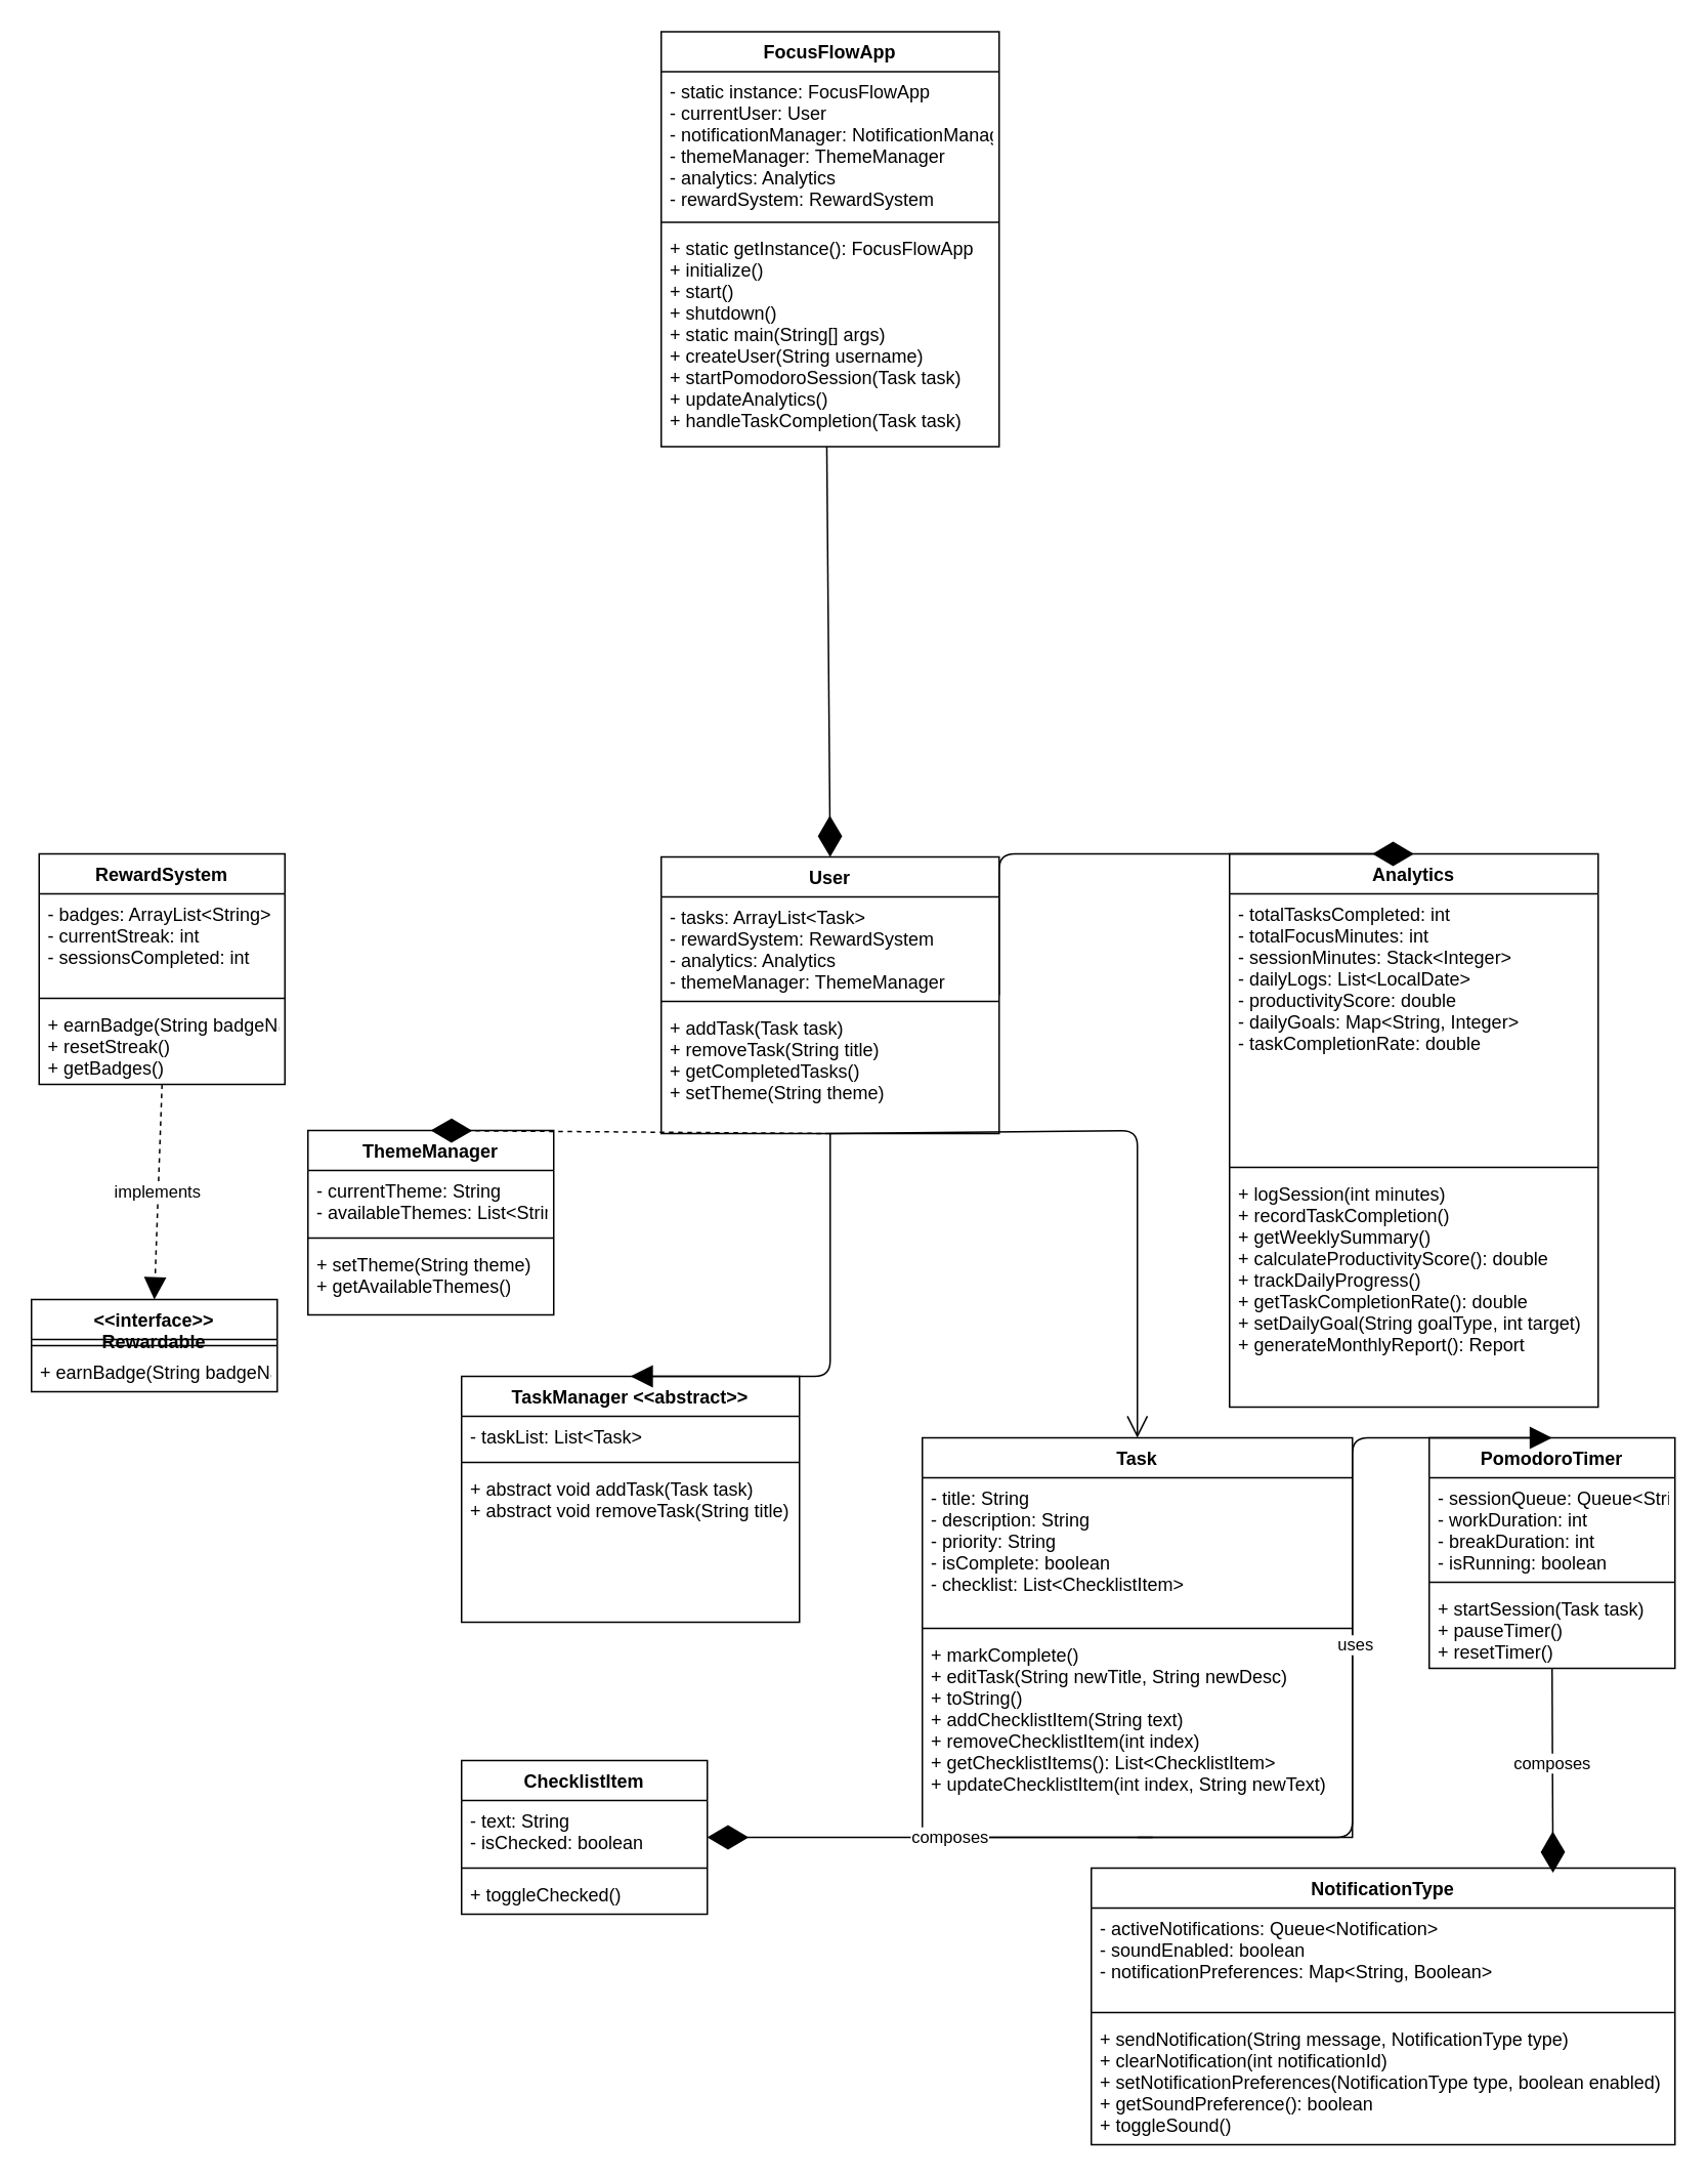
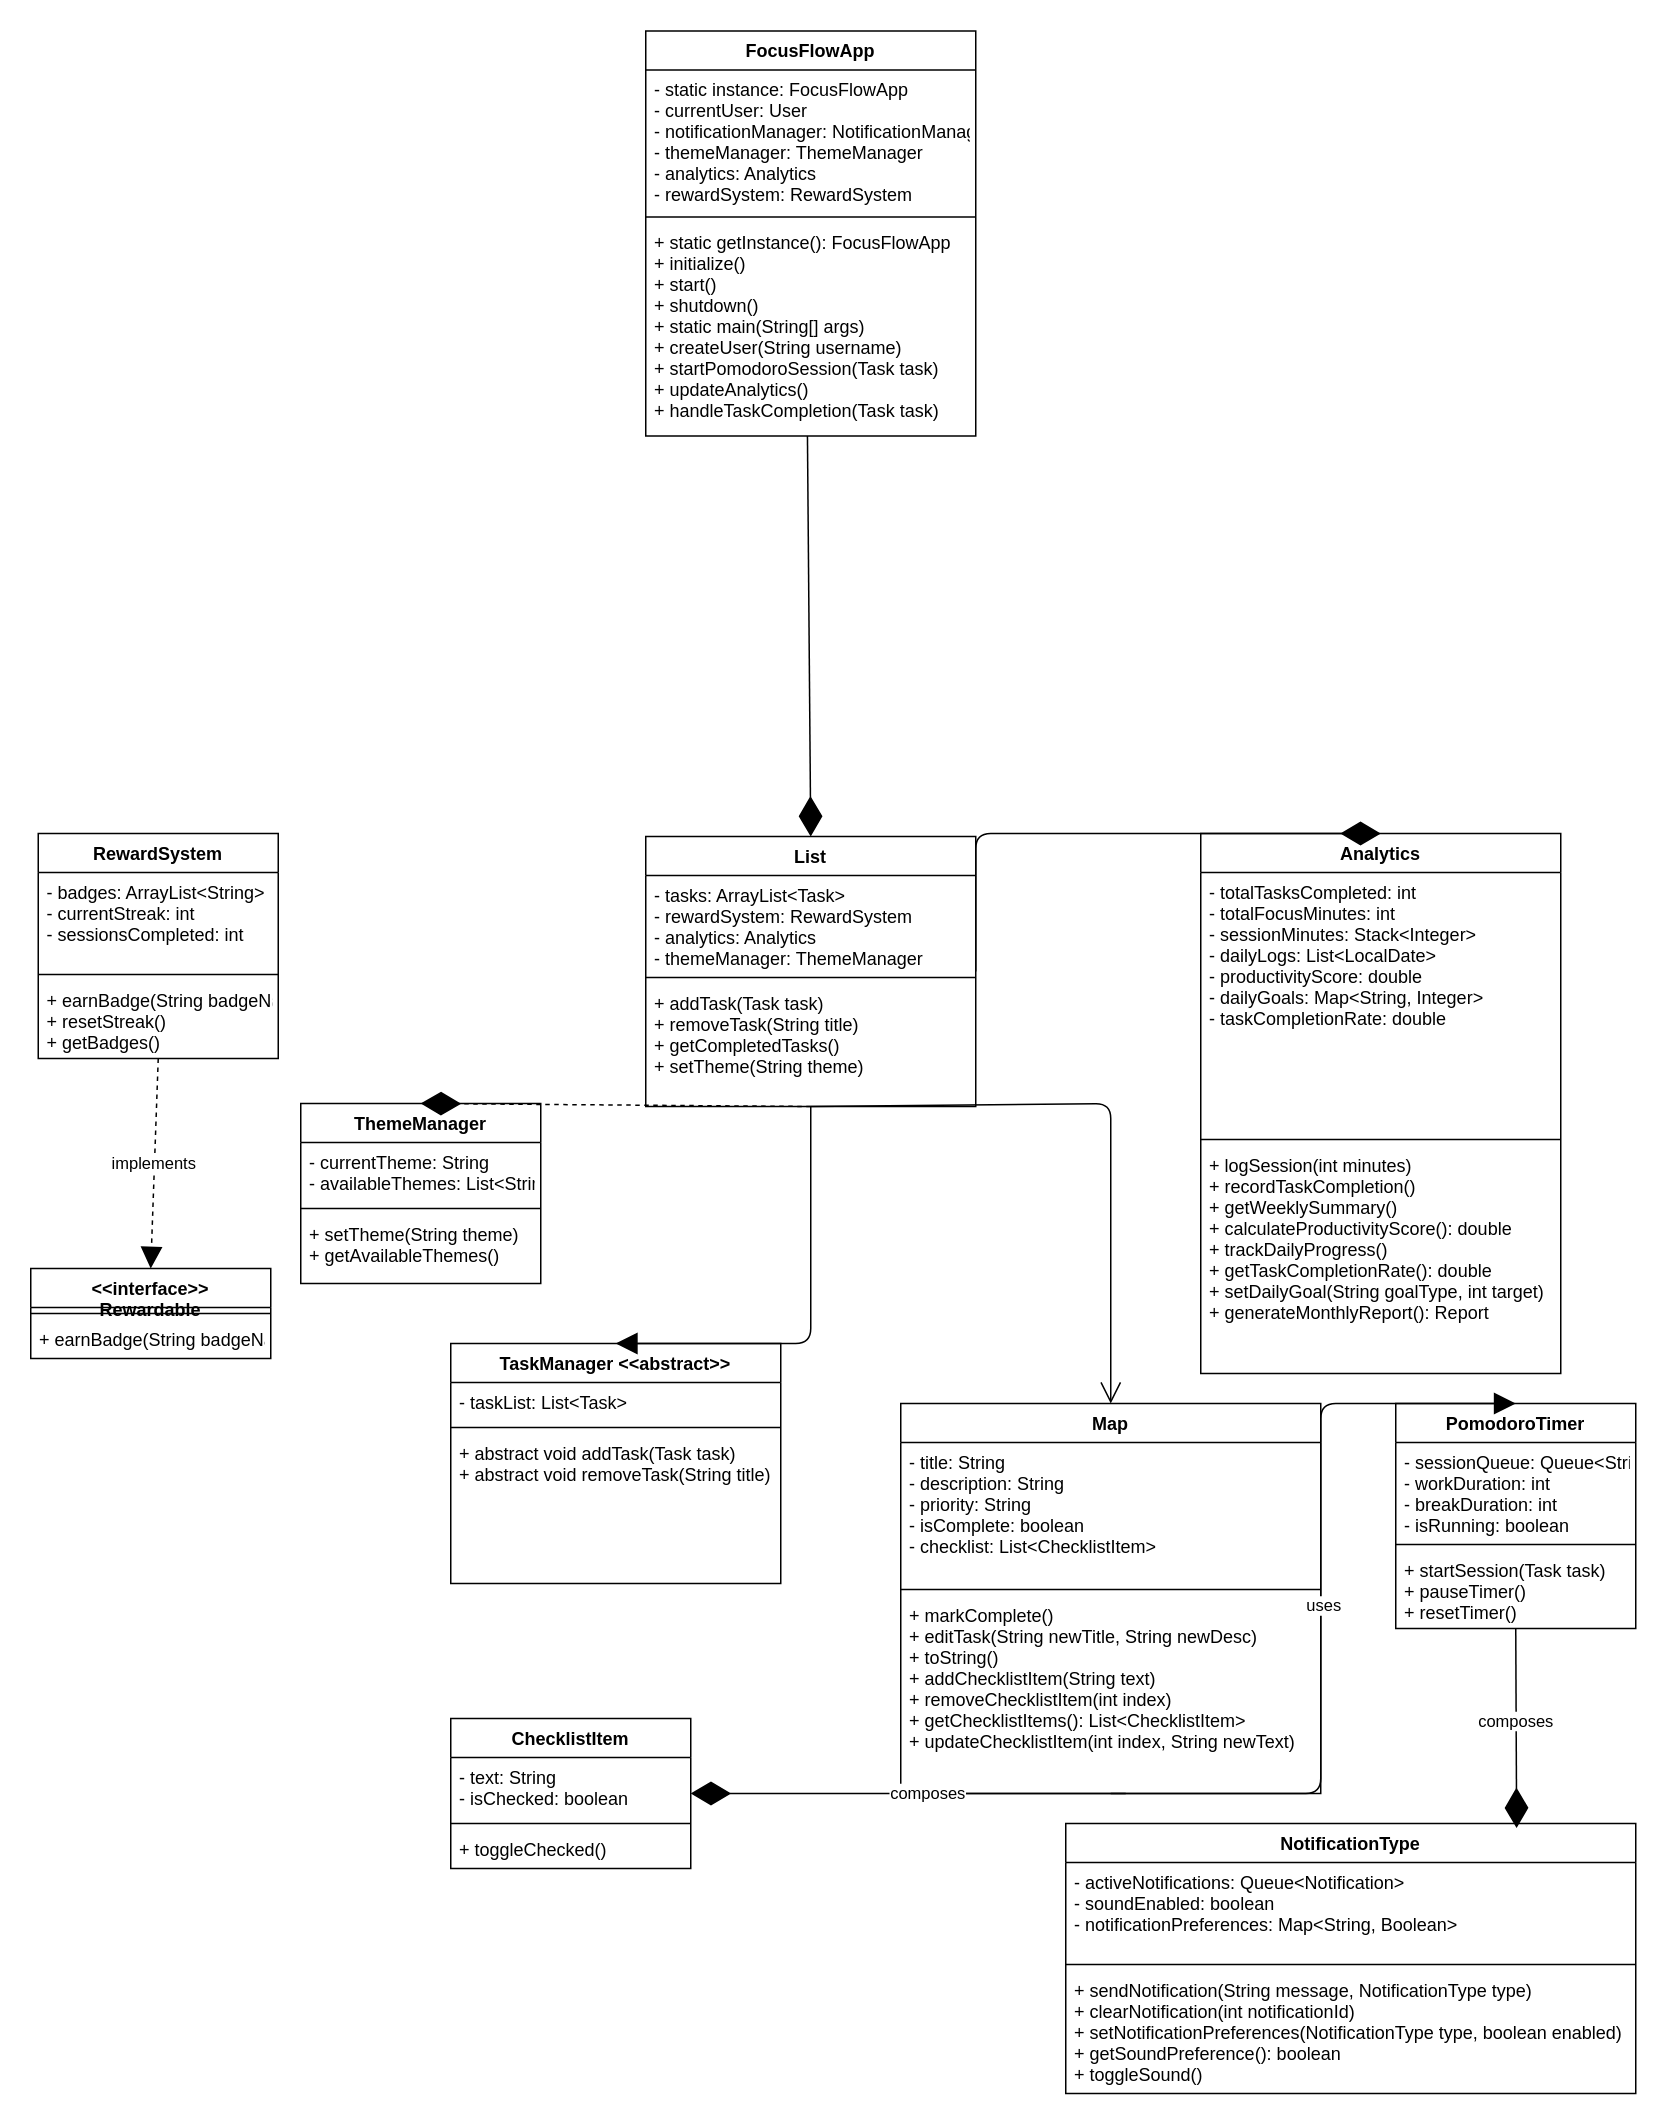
- <mxCell id="6" value="User" style="swimlane;fontStyle=1;align=center;verticalAlign=top;childLayout=stackLayout;horizontal=1;startSize=26;horizontalStack=0;resizeParent=1;resizeParentMax=0;resizeLast=0;collapsible=1;marginBottom=0;" vertex="1" parent="1"><mxGeometry x="430" y="557" width="220" height="180" as="geometry" /></mxCell>
+ <mxCell id="6" value="List" style="swimlane;fontStyle=1;align=center;verticalAlign=top;childLayout=stackLayout;horizontal=1;startSize=26;horizontalStack=0;resizeParent=1;resizeParentMax=0;resizeLast=0;collapsible=1;marginBottom=0;" vertex="1" parent="1"><mxGeometry x="430" y="557" width="220" height="180" as="geometry" /></mxCell>
- <mxCell id="14" value="Task" style="swimlane;fontStyle=1;align=center;verticalAlign=top;childLayout=stackLayout;horizontal=1;startSize=26;horizontalStack=0;resizeParent=1;resizeParentMax=0;resizeLast=0;collapsible=1;marginBottom=0;" vertex="1" parent="1"><mxGeometry x="600" y="935" width="280" height="260" as="geometry" /></mxCell>
+ <mxCell id="14" value="Map" style="swimlane;fontStyle=1;align=center;verticalAlign=top;childLayout=stackLayout;horizontal=1;startSize=26;horizontalStack=0;resizeParent=1;resizeParentMax=0;resizeLast=0;collapsible=1;marginBottom=0;" vertex="1" parent="1"><mxGeometry x="600" y="935" width="280" height="260" as="geometry" /></mxCell>
